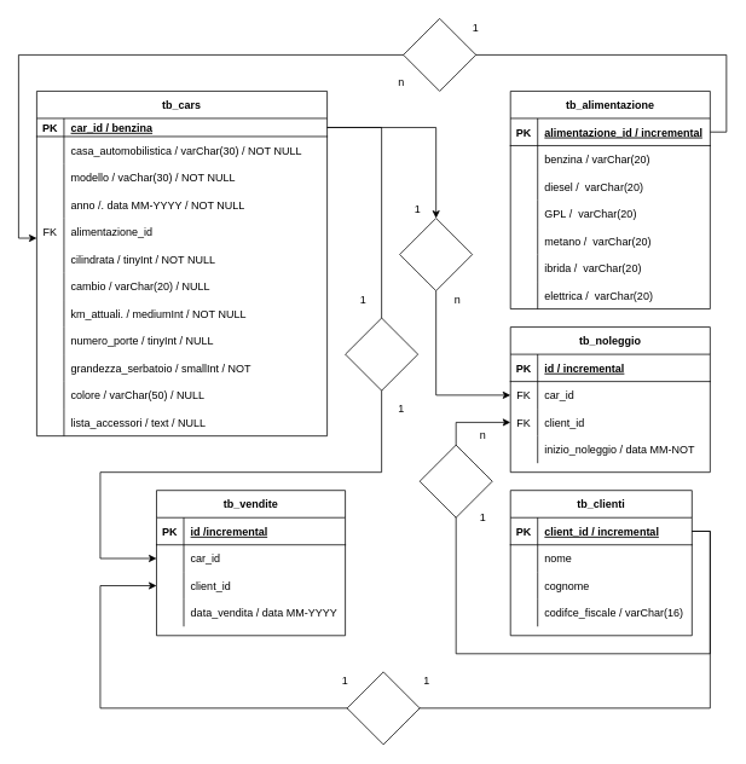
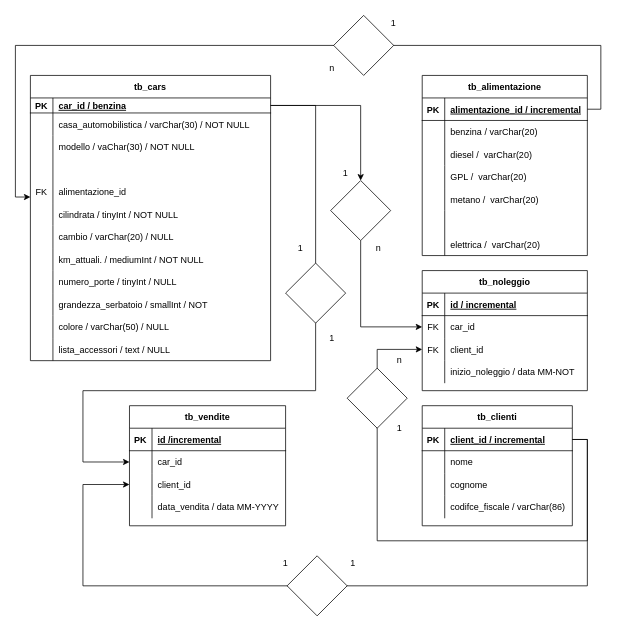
- <mxCell id="14" value="anno /. data MM-YYYY / NOT NULL" style="shape=partialRectangle;connectable=0;fillColor=none;top=0;left=0;bottom=0;right=0;align=left;spacingLeft=6;overflow=hidden;" parent="12" vertex="1"><mxGeometry x="30" width="290" height="30" as="geometry" /></mxCell>
- <mxCell id="57" value="ibrida /  varChar(20)" style="shape=partialRectangle;connectable=0;fillColor=none;top=0;left=0;bottom=0;right=0;align=left;spacingLeft=6;overflow=hidden;" parent="55" vertex="1"><mxGeometry x="30" width="190" height="30" as="geometry" /></mxCell>
- <mxCell id="75" value="codifce_fiscale / varChar(16)" style="shape=partialRectangle;connectable=0;fillColor=none;top=0;left=0;bottom=0;right=0;align=left;spacingLeft=6;overflow=hidden;" parent="73" vertex="1"><mxGeometry x="30" width="170" height="30" as="geometry" /></mxCell>
+ <mxCell id="75" value="codifce_fiscale / varChar(86)" style="shape=partialRectangle;connectable=0;fillColor=none;top=0;left=0;bottom=0;right=0;align=left;spacingLeft=6;overflow=hidden;" parent="73" vertex="1"><mxGeometry x="30" width="170" height="30" as="geometry" /></mxCell>
